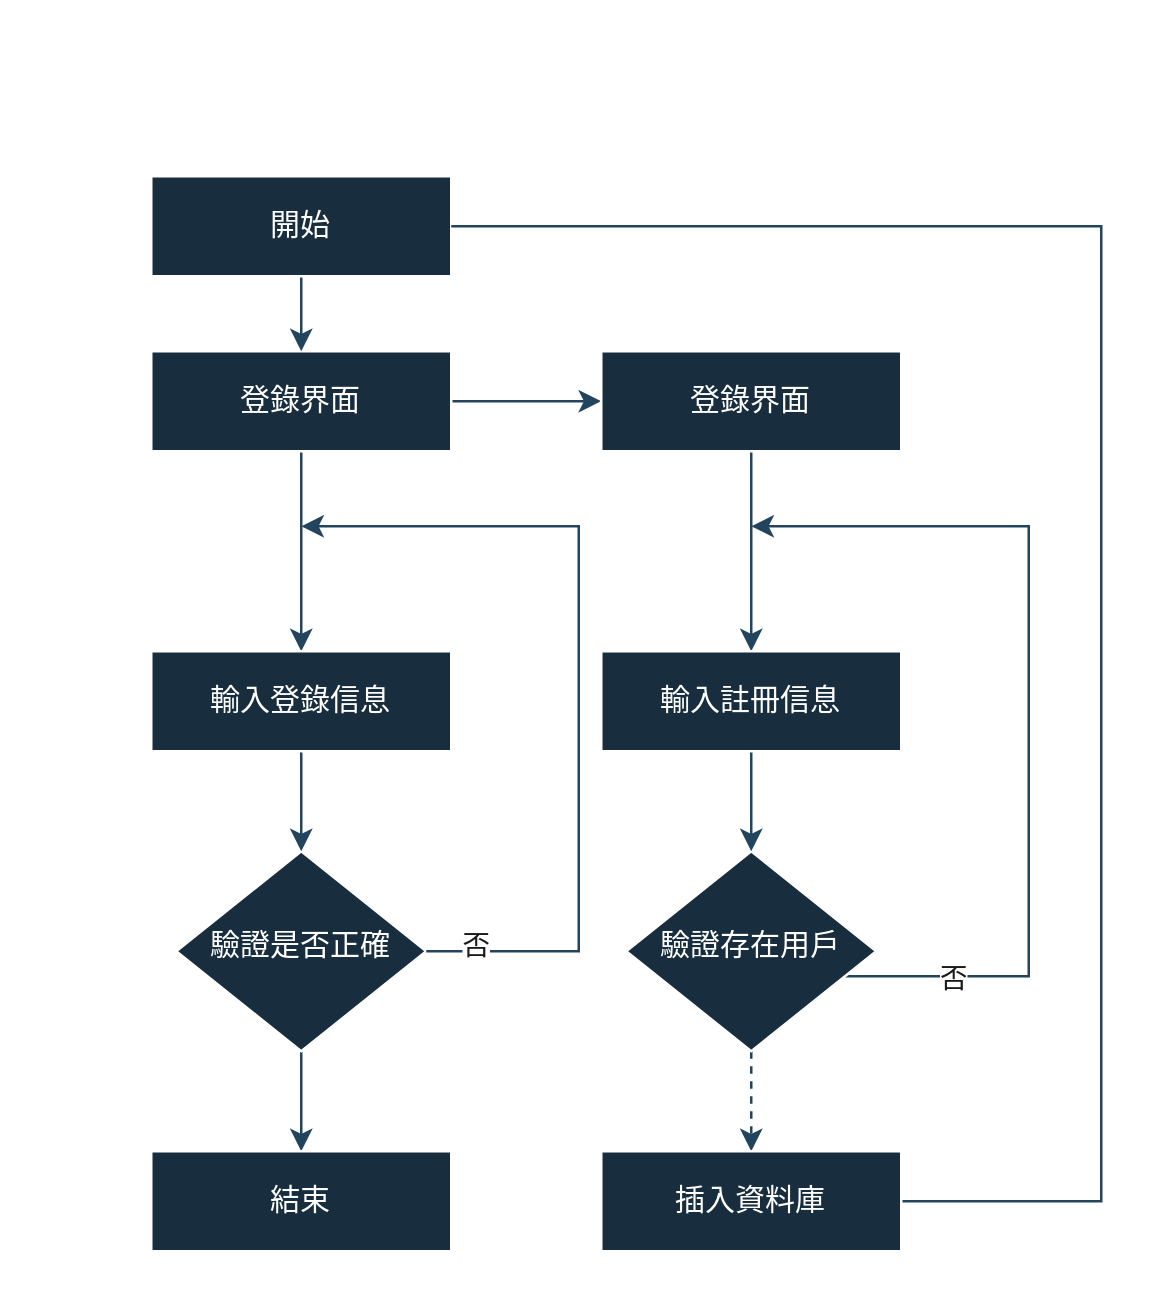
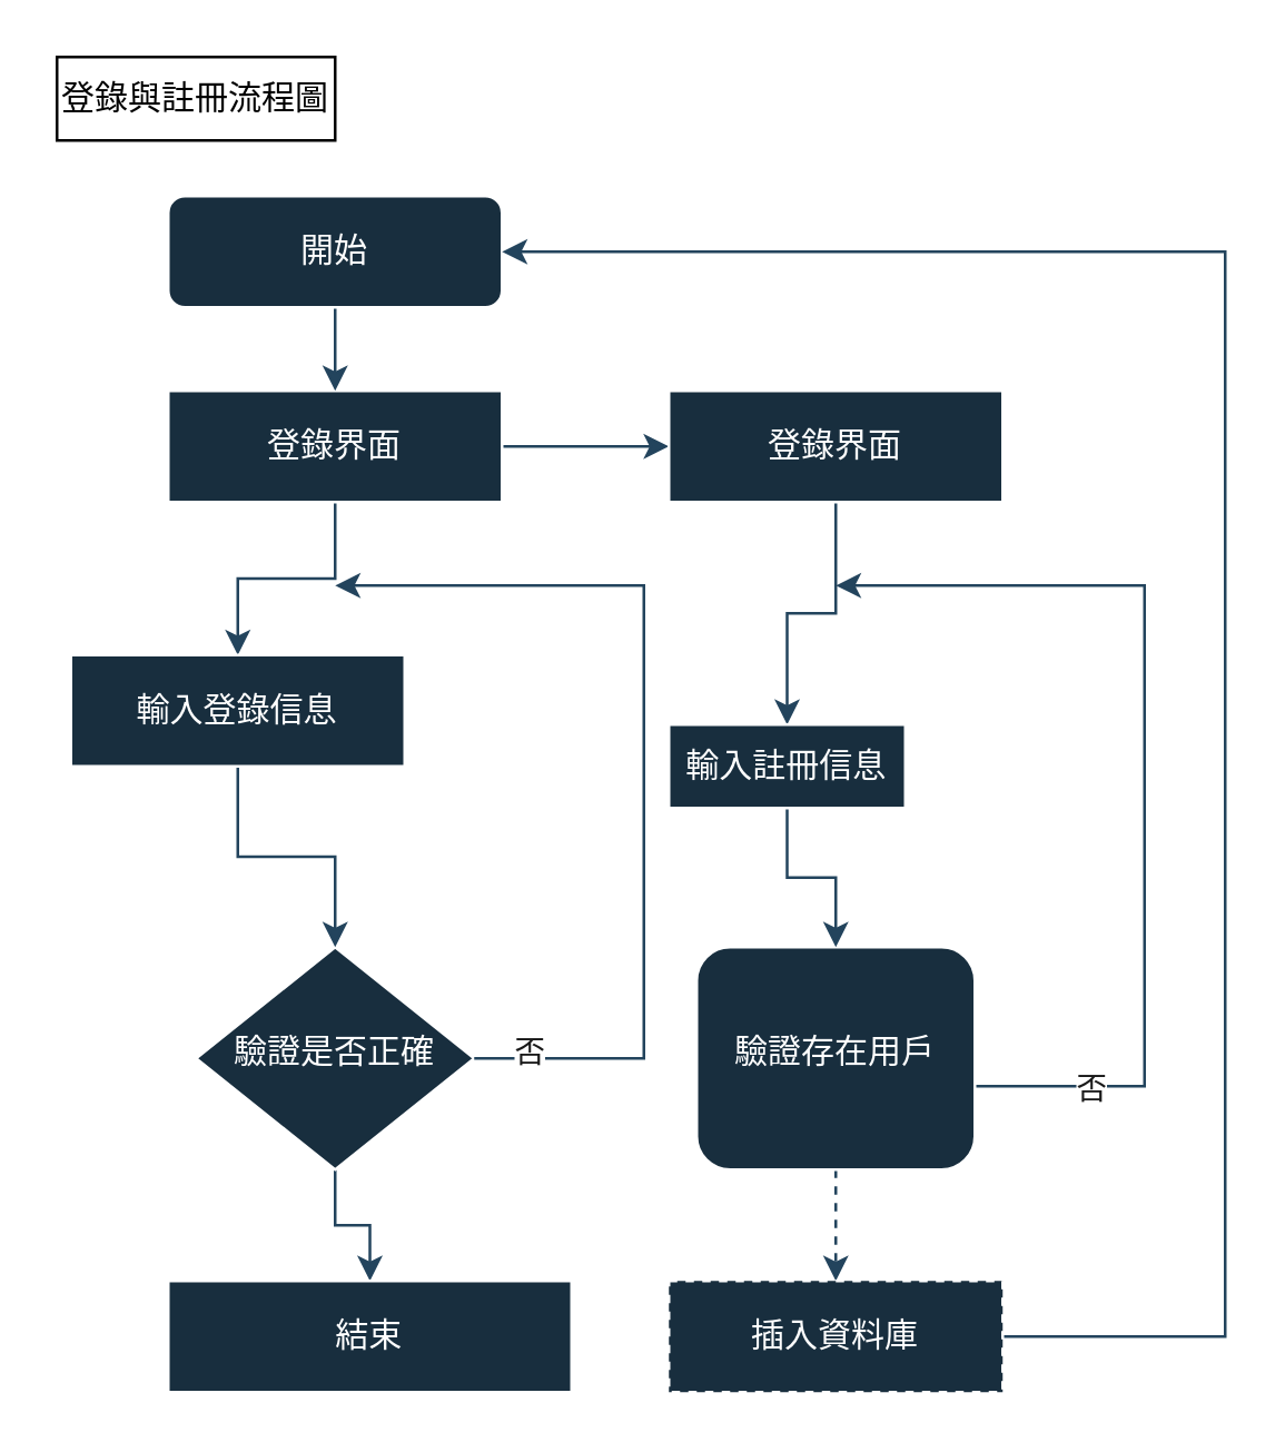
+ <mxCell id="7" value="登錄與註冊流程圖" style="text;html=1;align=center;verticalAlign=middle;whiteSpace=wrap;rounded=0;labelBackgroundColor=none;fillColor=none;strokeColor=default;" parent="1" vertex="1"><mxGeometry x="20" y="20" width="100" height="30" as="geometry" /></mxCell>
- <mxCell id="9" value="開始" style="rounded=0;whiteSpace=wrap;html=1;fontSize=12;glass=0;strokeWidth=1;shadow=0;labelBackgroundColor=none;fillColor=#182E3E;strokeColor=#FFFFFF;fontColor=#FFFFFF;" parent="1" vertex="1"><mxGeometry x="60" y="70" width="120" height="40" as="geometry" /></mxCell>
+ <mxCell id="9" value="開始" style="whiteSpace=wrap;html=1;fontSize=12;glass=0;strokeWidth=1;shadow=0;labelBackgroundColor=none;fillColor=#182E3E;strokeColor=#FFFFFF;fontColor=#FFFFFF;rounded=1;" parent="1" vertex="1"><mxGeometry x="60" y="70" width="120" height="40" as="geometry" /></mxCell>
- <mxCell id="21" style="edgeStyle=orthogonalEdgeStyle;rounded=0;orthogonalLoop=1;jettySize=auto;html=1;entryX=1;entryY=0.5;entryDx=0;entryDy=0;labelBackgroundColor=none;strokeColor=#23445D;fontColor=default;endArrow=none;" parent="1" source="22" target="9" edge="1"><mxGeometry relative="1" as="geometry"><Array as="points"><mxPoint x="440" y="480" /><mxPoint x="440" y="90" /></Array></mxGeometry></mxCell>
+ <mxCell id="21" style="edgeStyle=orthogonalEdgeStyle;rounded=0;orthogonalLoop=1;jettySize=auto;html=1;entryX=1;entryY=0.5;entryDx=0;entryDy=0;labelBackgroundColor=none;strokeColor=#23445D;fontColor=default;" parent="1" source="22" target="9" edge="1"><mxGeometry relative="1" as="geometry"><Array as="points"><mxPoint x="440" y="480" /><mxPoint x="440" y="90" /></Array></mxGeometry></mxCell>
- <mxCell id="11" value="輸入登錄信息" style="rounded=0;whiteSpace=wrap;html=1;fontSize=12;glass=0;strokeWidth=1;shadow=0;labelBackgroundColor=none;fillColor=#182E3E;strokeColor=#FFFFFF;fontColor=#FFFFFF;" parent="1" vertex="1"><mxGeometry x="60" y="260" width="120" height="40" as="geometry" /></mxCell>
+ <mxCell id="11" value="輸入登錄信息" style="rounded=0;whiteSpace=wrap;html=1;fontSize=12;glass=0;strokeWidth=1;shadow=0;labelBackgroundColor=none;fillColor=#182E3E;strokeColor=#FFFFFF;fontColor=#FFFFFF;" parent="1" vertex="1"><mxGeometry x="25" y="235" width="120" height="40" as="geometry" /></mxCell>
- <mxCell id="20" value="輸入註冊信息" style="rounded=0;whiteSpace=wrap;html=1;fontSize=12;glass=0;strokeWidth=1;shadow=0;labelBackgroundColor=none;fillColor=#182E3E;strokeColor=#FFFFFF;fontColor=#FFFFFF;" parent="1" vertex="1"><mxGeometry x="240" y="260" width="120" height="40" as="geometry" /></mxCell>
+ <mxCell id="20" value="輸入註冊信息" style="rounded=0;whiteSpace=wrap;html=1;fontSize=12;glass=0;strokeWidth=1;shadow=0;labelBackgroundColor=none;fillColor=#182E3E;strokeColor=#FFFFFF;fontColor=#FFFFFF;" parent="1" vertex="1"><mxGeometry x="240" y="260" width="85" height="30" as="geometry" /></mxCell>
- <mxCell id="18" value="驗證存在用戶" style="rhombus;whiteSpace=wrap;html=1;shadow=0;fontFamily=Helvetica;fontSize=12;align=center;strokeWidth=1;spacing=6;spacingTop=-4;labelBackgroundColor=none;fillColor=#182E3E;strokeColor=#FFFFFF;fontColor=#FFFFFF;rounded=0;" parent="1" vertex="1"><mxGeometry x="250" y="340" width="100" height="80" as="geometry" /></mxCell>
+ <mxCell id="18" value="驗證存在用戶" style="whiteSpace=wrap;html=1;shadow=0;fontFamily=Helvetica;fontSize=12;align=center;strokeWidth=1;spacing=6;spacingTop=-4;labelBackgroundColor=none;fillColor=#182E3E;strokeColor=#FFFFFF;fontColor=#FFFFFF;rounded=1;" parent="1" vertex="1"><mxGeometry x="250" y="340" width="100" height="80" as="geometry" /></mxCell>
- <mxCell id="12" value="結束" style="rounded=0;whiteSpace=wrap;html=1;fontSize=12;glass=0;strokeWidth=1;shadow=0;labelBackgroundColor=none;fillColor=#182E3E;strokeColor=#FFFFFF;fontColor=#FFFFFF;" parent="1" vertex="1"><mxGeometry x="60" y="460" width="120" height="40" as="geometry" /></mxCell>
+ <mxCell id="12" value="結束" style="rounded=0;whiteSpace=wrap;html=1;fontSize=12;glass=0;strokeWidth=1;shadow=0;labelBackgroundColor=none;fillColor=#182E3E;strokeColor=#FFFFFF;fontColor=#FFFFFF;" parent="1" vertex="1"><mxGeometry x="60" y="460" width="145" height="40" as="geometry" /></mxCell>
- <mxCell id="22" value="插入資料庫" style="rounded=0;whiteSpace=wrap;html=1;fontSize=12;glass=0;strokeWidth=1;shadow=0;labelBackgroundColor=none;fillColor=#182E3E;strokeColor=#FFFFFF;fontColor=#FFFFFF;" parent="1" vertex="1"><mxGeometry x="240" y="460" width="120" height="40" as="geometry" /></mxCell>
+ <mxCell id="22" value="插入資料庫" style="rounded=0;whiteSpace=wrap;html=1;fontSize=12;glass=0;strokeWidth=1;shadow=0;labelBackgroundColor=none;fillColor=#182E3E;strokeColor=#FFFFFF;fontColor=#FFFFFF;dashed=1;" parent="1" vertex="1"><mxGeometry x="240" y="460" width="120" height="40" as="geometry" /></mxCell>
